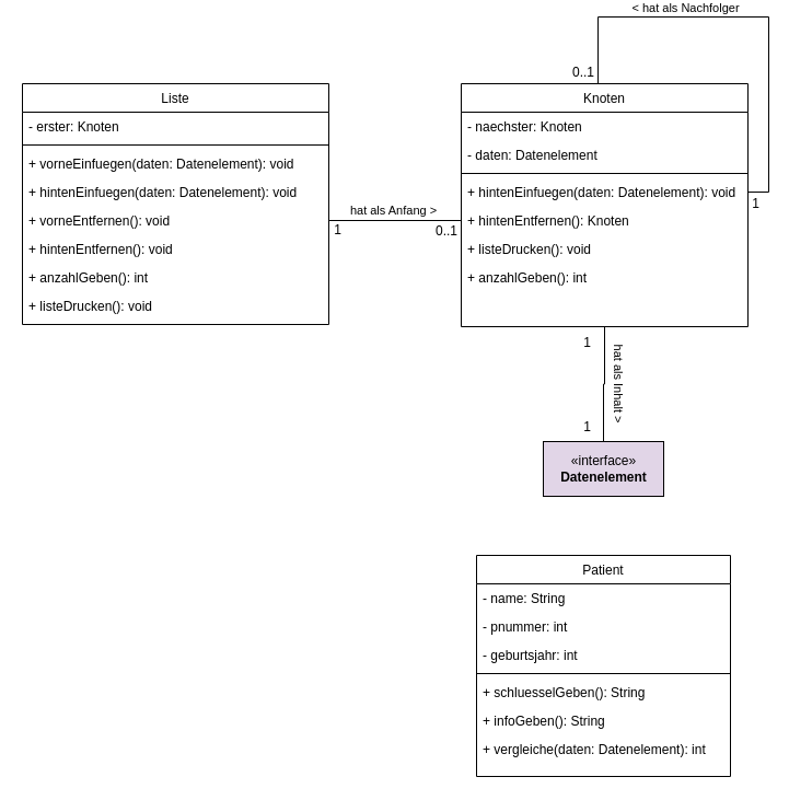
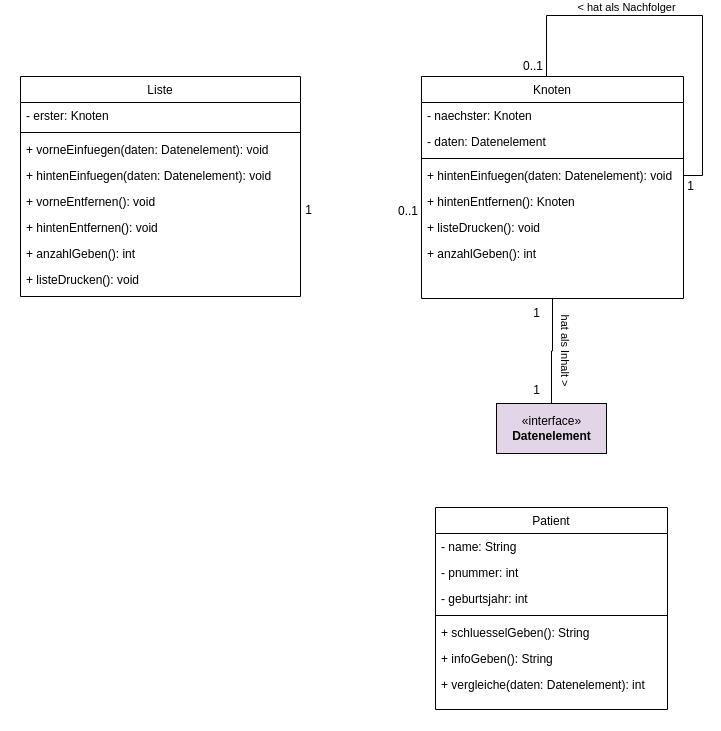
- <mxCell id="31" value="hat als Anfang &amp;gt;" style="edgeStyle=orthogonalEdgeStyle;rounded=0;orthogonalLoop=1;jettySize=auto;html=1;exitX=1;exitY=0.5;exitDx=0;exitDy=0;endArrow=none;endFill=0;" parent="1" source="7" target="26" edge="1"><mxGeometry x="-0.025" y="9" relative="1" as="geometry"><mxPoint as="offset" /></mxGeometry></mxCell>
